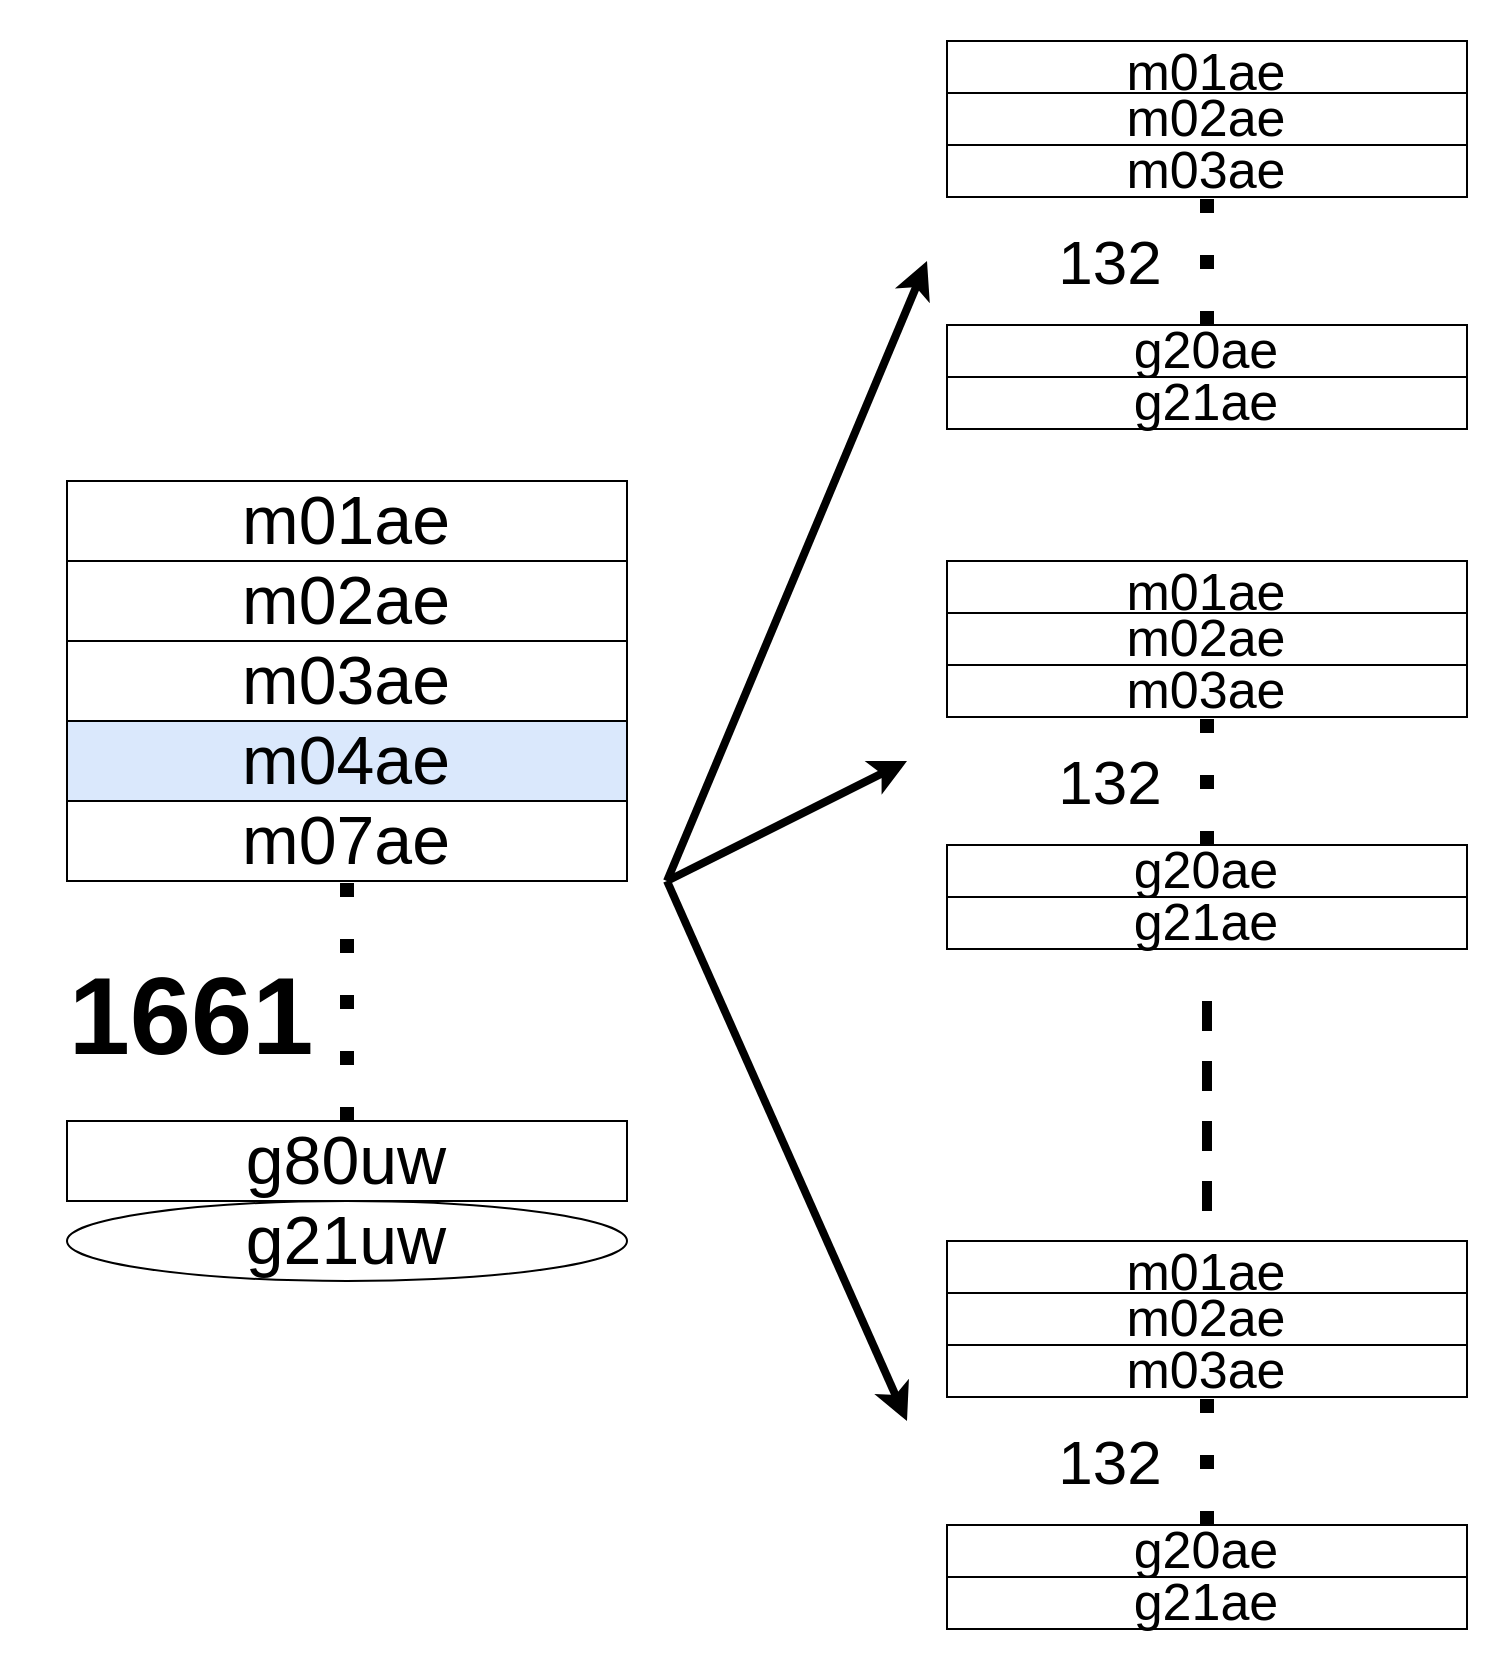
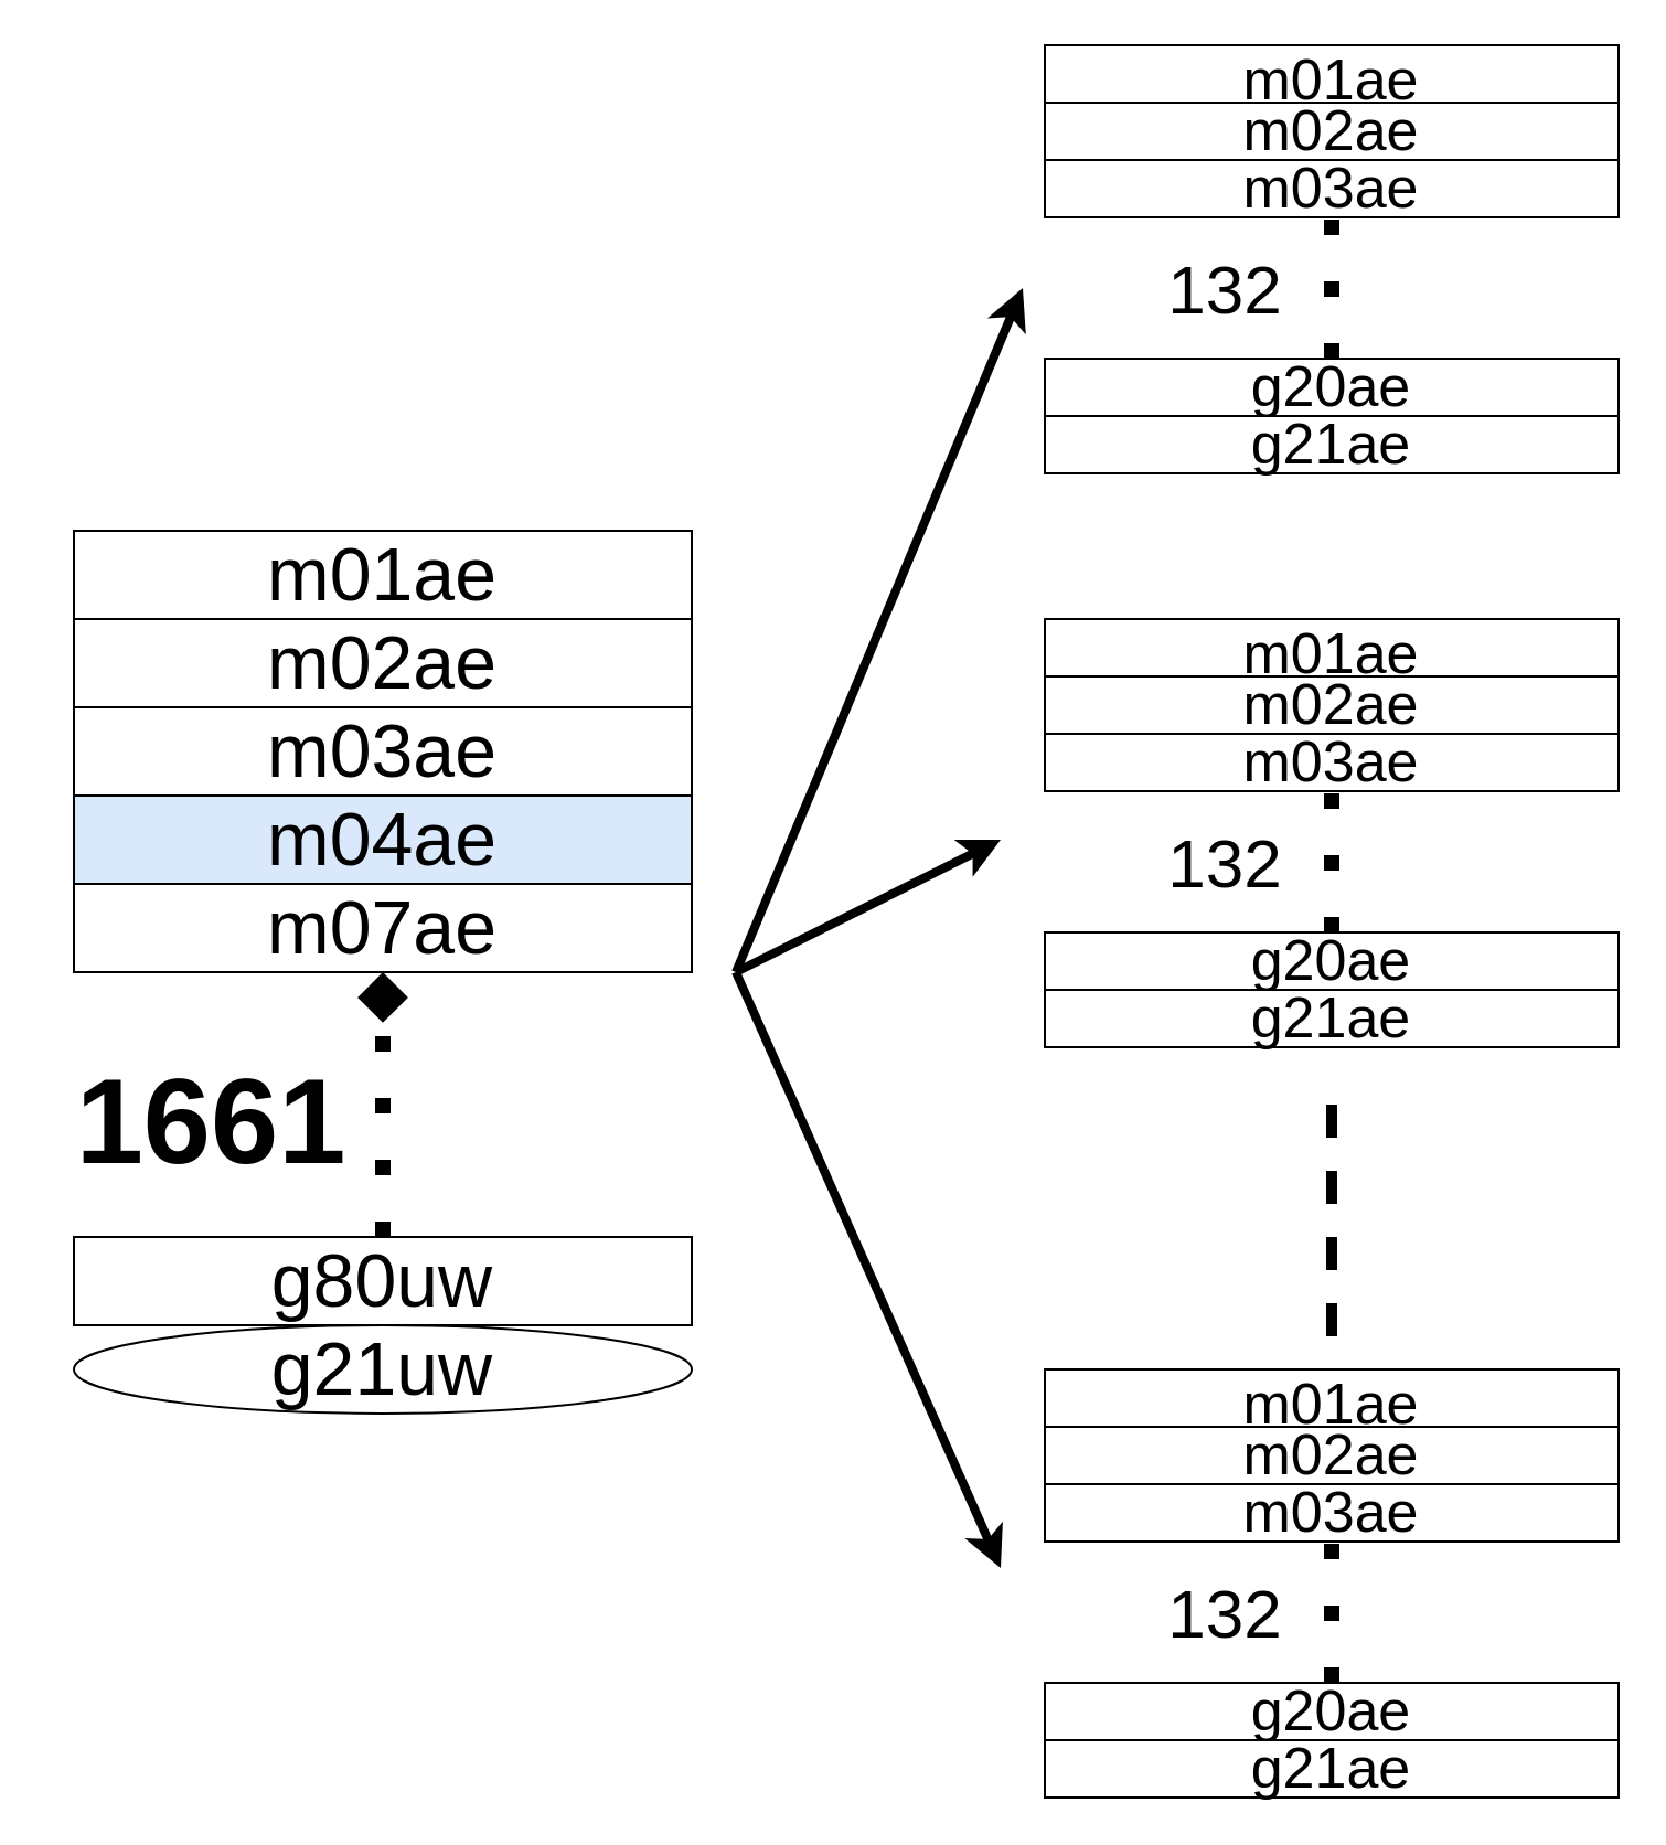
- <mxCell id="9" value="" style="endArrow=none;dashed=1;html=1;dashPattern=1 3;strokeWidth=7;rounded=0;entryX=0.5;entryY=1;entryDx=0;entryDy=0;exitX=0.5;exitY=0;exitDx=0;exitDy=0;" edge="1" parent="1" source="7" target="6"><mxGeometry width="50" height="50" relative="1" as="geometry"><mxPoint x="293" y="580" as="sourcePoint" /><mxPoint x="343" y="530" as="targetPoint" /></mxGeometry></mxCell>
+ <mxCell id="9" value="" style="endArrow=diamond;dashed=1;html=1;dashPattern=1 3;strokeWidth=7;rounded=0;entryX=0.5;entryY=1;entryDx=0;entryDy=0;exitX=0.5;exitY=0;exitDx=0;exitDy=0;" edge="1" parent="1" source="7" target="6"><mxGeometry width="50" height="50" relative="1" as="geometry"><mxPoint x="293" y="580" as="sourcePoint" /><mxPoint x="343" y="530" as="targetPoint" /></mxGeometry></mxCell>
